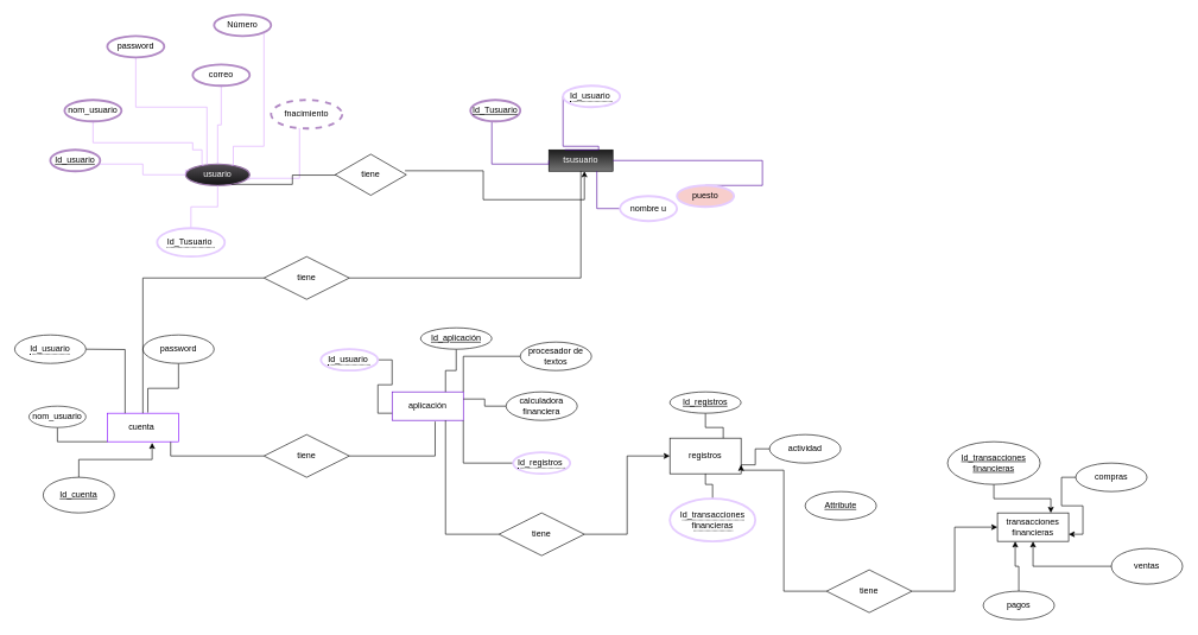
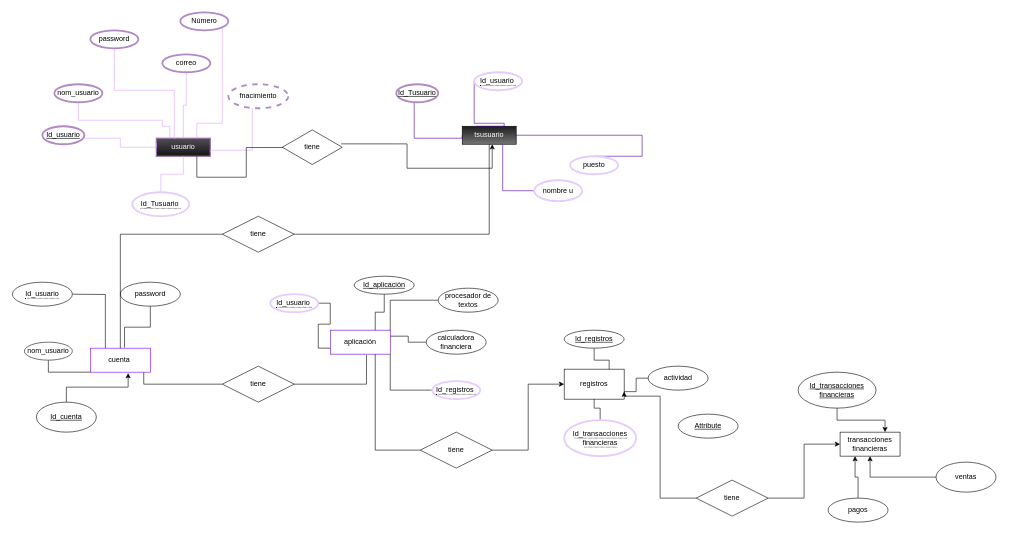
- <mxCell id="2" value="&lt;font color=&quot;#ffffff&quot;&gt;usuario&lt;/font&gt;" style="ellipse;whiteSpace=wrap;html=1;align=center;labelBorderColor=none;strokeColor=#9673a6;fillColor=#524E54;gradientColor=#141414;strokeWidth=2;" parent="1" vertex="1"><mxGeometry x="260" y="230" width="90" height="30" as="geometry" /></mxCell>
+ <mxCell id="2" value="&lt;font color=&quot;#ffffff&quot;&gt;usuario&lt;/font&gt;" style="whiteSpace=wrap;html=1;align=center;labelBorderColor=none;strokeColor=#9673a6;fillColor=#524E54;gradientColor=#141414;strokeWidth=2;" parent="1" vertex="1"><mxGeometry x="260" y="230" width="90" height="30" as="geometry" /></mxCell>
- <mxCell id="15" value="puesto" style="ellipse;whiteSpace=wrap;html=1;align=center;strokeColor=#E5CCFF;strokeWidth=3;fillColor=#f8cecc;" parent="1" vertex="1"><mxGeometry x="950" y="260" width="80" height="30" as="geometry" /></mxCell>
+ <mxCell id="15" value="puesto" style="ellipse;whiteSpace=wrap;html=1;align=center;strokeColor=#E5CCFF;strokeWidth=3;" parent="1" vertex="1"><mxGeometry x="950" y="260" width="80" height="30" as="geometry" /></mxCell>
- <mxCell id="21" value="nombre u" style="ellipse;whiteSpace=wrap;html=1;align=center;strokeWidth=3;strokeColor=#E5CCFF;" parent="1" vertex="1"><mxGeometry x="870" y="275" width="80" height="35" as="geometry" /></mxCell>
+ <mxCell id="21" value="nombre u" style="ellipse;whiteSpace=wrap;html=1;align=center;strokeWidth=3;strokeColor=#E5CCFF;" parent="1" vertex="1"><mxGeometry x="890" y="300" width="80" height="35" as="geometry" /></mxCell>
- <mxCell id="66" style="edgeStyle=orthogonalEdgeStyle;rounded=0;orthogonalLoop=1;jettySize=auto;html=1;entryX=1;entryY=0.75;entryDx=0;entryDy=0;fontFamily=Helvetica;fontSize=12;fontColor=default;startSize=30;" parent="1" source="67" target="62" edge="1"><mxGeometry relative="1" as="geometry" /></mxCell>
- <mxCell id="67" value="compras" style="ellipse;whiteSpace=wrap;html=1;align=center;strokeColor=default;fontFamily=Helvetica;fontSize=12;fontColor=default;startSize=30;fillColor=default;" parent="1" vertex="1"><mxGeometry x="1510" y="650" width="100" height="40" as="geometry" /></mxCell>
